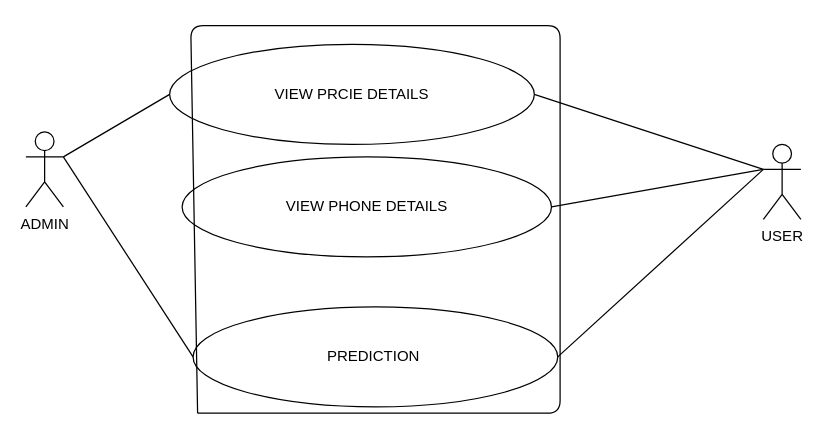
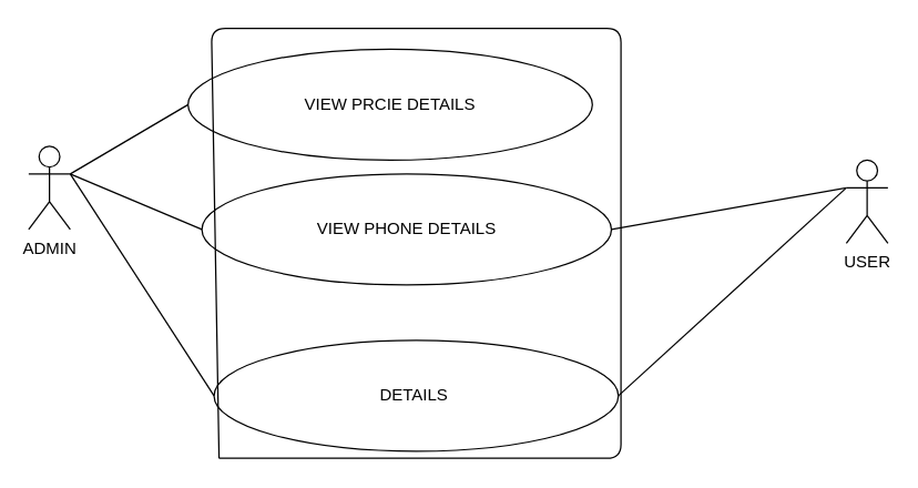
- <mxCell id="7" value="" style="endArrow=none;html=1;entryX=0;entryY=0.333;entryDx=0;entryDy=0;entryPerimeter=0;exitX=1;exitY=0.5;exitDx=0;exitDy=0;" edge="1" parent="1" source="4" target="3"><mxGeometry width="50" height="50" relative="1" as="geometry"><mxPoint x="350" y="445" as="sourcePoint" /><mxPoint x="400" y="395" as="targetPoint" /></mxGeometry></mxCell>
+ <mxCell id="12" value="" style="endArrow=none;html=1;exitX=1;exitY=0.333;exitDx=0;exitDy=0;exitPerimeter=0;entryX=0;entryY=0.5;entryDx=0;entryDy=0;" edge="1" parent="1" source="2" target="6"><mxGeometry width="50" height="50" relative="1" as="geometry"><mxPoint x="300" y="515" as="sourcePoint" /><mxPoint x="350" y="465" as="targetPoint" /></mxGeometry></mxCell>
- <mxCell id="5" value="PREDICTION&amp;nbsp;" style="ellipse;whiteSpace=wrap;html=1;" vertex="1" parent="1"><mxGeometry x="153.75" y="245" width="291.75" height="80" as="geometry" /></mxCell>
+ <mxCell id="5" value="DETAILS&amp;nbsp;" style="ellipse;whiteSpace=wrap;html=1;" vertex="1" parent="1"><mxGeometry x="153.75" y="245" width="291.75" height="80" as="geometry" /></mxCell>
